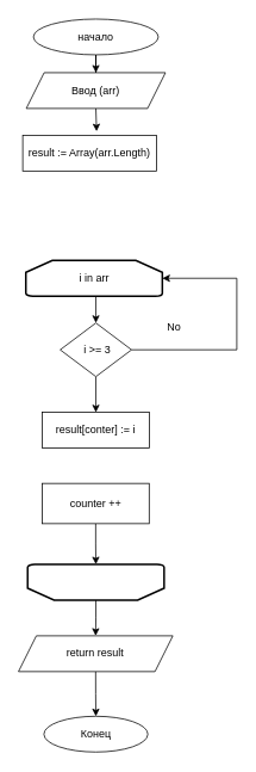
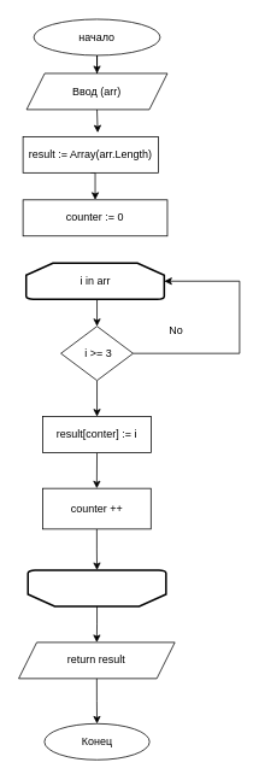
+ <mxCell id="4" style="edgeStyle=orthogonalEdgeStyle;rounded=0;orthogonalLoop=1;jettySize=auto;html=1;exitX=0.5;exitY=1;exitDx=0;exitDy=0;entryX=0.5;entryY=0;entryDx=0;entryDy=0;" edge="1" parent="1" source="5" target="8"><mxGeometry relative="1" as="geometry" /></mxCell>
+ <mxCell id="8" value="counter := 0" style="whiteSpace=wrap;html=1;" vertex="1" parent="1"><mxGeometry x="25" y="220" width="160" height="40" as="geometry" /></mxCell>
+ <mxCell id="14" style="edgeStyle=orthogonalEdgeStyle;rounded=0;orthogonalLoop=1;jettySize=auto;html=1;exitX=0.5;exitY=1;exitDx=0;exitDy=0;entryX=0.5;entryY=0;entryDx=0;entryDy=0;" edge="1" parent="1" source="15" target="17"><mxGeometry relative="1" as="geometry" /></mxCell>
